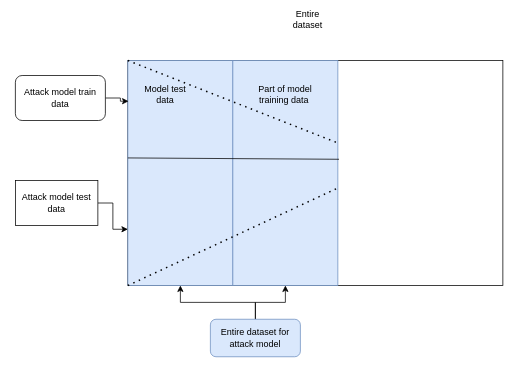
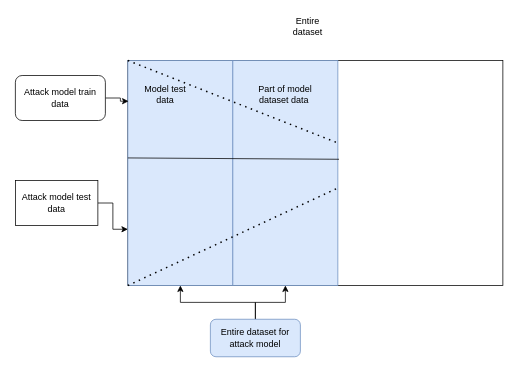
- <mxCell id="5" value="Entire dataset" style="text;html=1;strokeColor=none;fillColor=none;align=center;verticalAlign=middle;whiteSpace=wrap;rounded=0;" vertex="1" parent="1"><mxGeometry x="380" y="10" width="60" height="30" as="geometry" /></mxCell>
+ <mxCell id="5" value="Entire dataset" style="text;html=1;strokeColor=none;fillColor=none;align=center;verticalAlign=middle;whiteSpace=wrap;rounded=0;" vertex="1" parent="1"><mxGeometry x="380" y="20" width="60" height="30" as="geometry" /></mxCell>
- <mxCell id="7" value="Part of model training data&amp;nbsp;" style="text;html=1;strokeColor=none;fillColor=none;align=center;verticalAlign=middle;whiteSpace=wrap;rounded=0;" vertex="1" parent="1"><mxGeometry x="340" y="100" width="80" height="50" as="geometry" /></mxCell>
+ <mxCell id="7" value="Part of model dataset data&amp;nbsp;" style="text;html=1;strokeColor=none;fillColor=none;align=center;verticalAlign=middle;whiteSpace=wrap;rounded=0;" vertex="1" parent="1"><mxGeometry x="340" y="100" width="80" height="50" as="geometry" /></mxCell>
